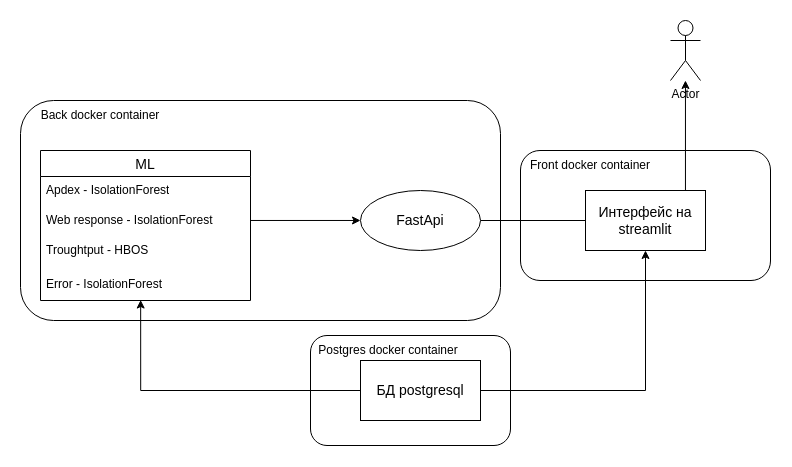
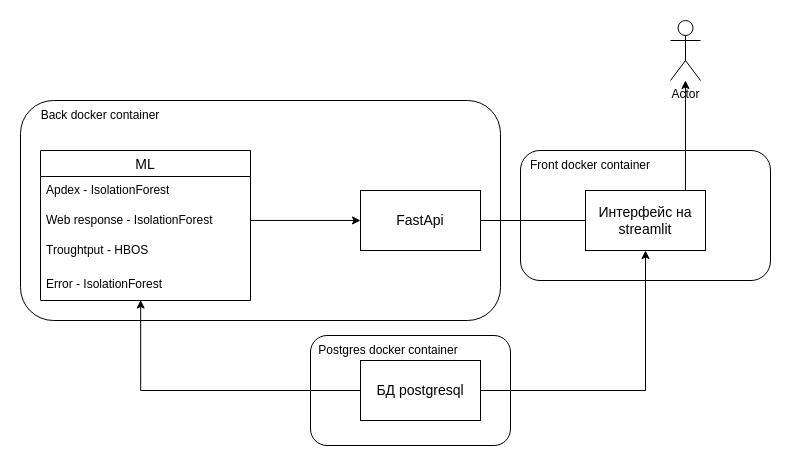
- <mxCell id="9" value="&lt;font style=&quot;font-size: 14px;&quot;&gt;FastApi&lt;/font&gt;" style="ellipse;whiteSpace=wrap;html=1;" vertex="1" parent="1"><mxGeometry x="360" y="190" width="120" height="60" as="geometry" /></mxCell>
+ <mxCell id="9" value="&lt;font style=&quot;font-size: 14px;&quot;&gt;FastApi&lt;/font&gt;" style="rounded=0;whiteSpace=wrap;html=1;" vertex="1" parent="1"><mxGeometry x="360" y="190" width="120" height="60" as="geometry" /></mxCell>
